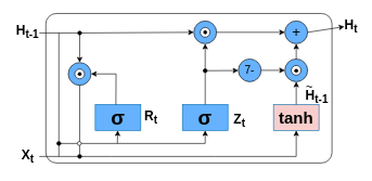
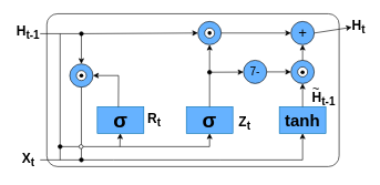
- <mxCell id="5" value="&lt;font style=&quot;font-size: 25px;&quot;&gt;&lt;b&gt;&lt;font style=&quot;font-size: 25px;&quot;&gt;tan&lt;/font&gt;&lt;font style=&quot;font-size: 25px;&quot;&gt;h&lt;/font&gt;&lt;/b&gt;&lt;/font&gt;" style="rounded=0;whiteSpace=wrap;html=1;fillColor=#f8cecc;fontColor=#000000;strokeColor=#006EAF;fontStyle=0;" parent="1" vertex="1"><mxGeometry x="420" y="160" width="70" height="40" as="geometry" /></mxCell>
+ <mxCell id="5" value="&lt;font style=&quot;font-size: 25px;&quot;&gt;&lt;b&gt;&lt;font style=&quot;font-size: 25px;&quot;&gt;tan&lt;/font&gt;&lt;font style=&quot;font-size: 25px;&quot;&gt;h&lt;/font&gt;&lt;/b&gt;&lt;/font&gt;" style="rounded=0;whiteSpace=wrap;html=1;fillColor=#66B2FF;fontColor=#000000;strokeColor=#006EAF;fontStyle=0" parent="1" vertex="1"><mxGeometry x="420" y="160" width="70" height="40" as="geometry" /></mxCell>
